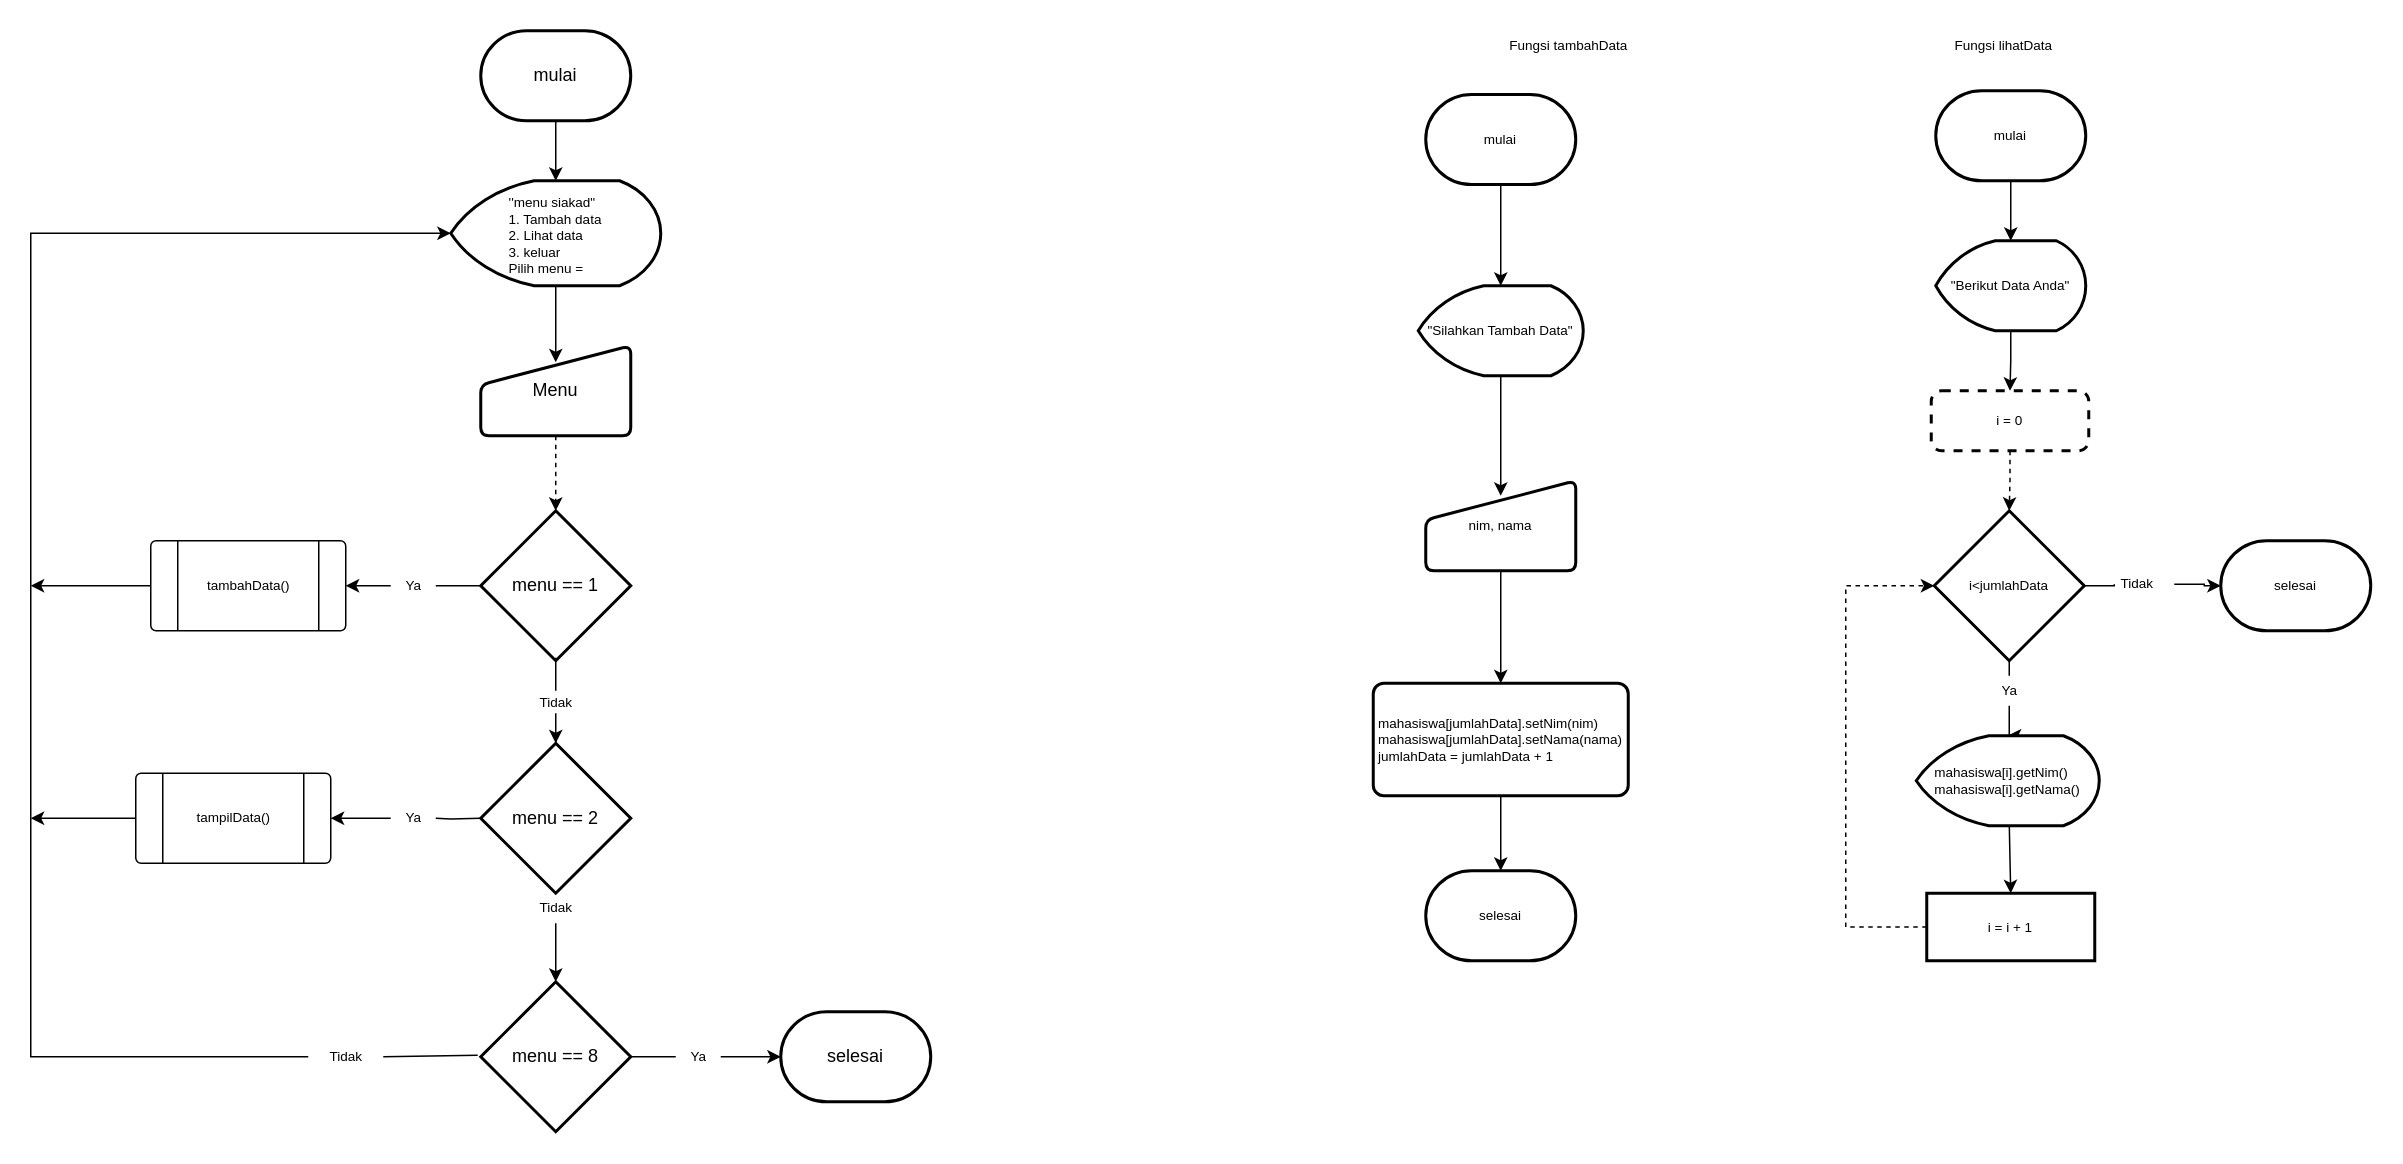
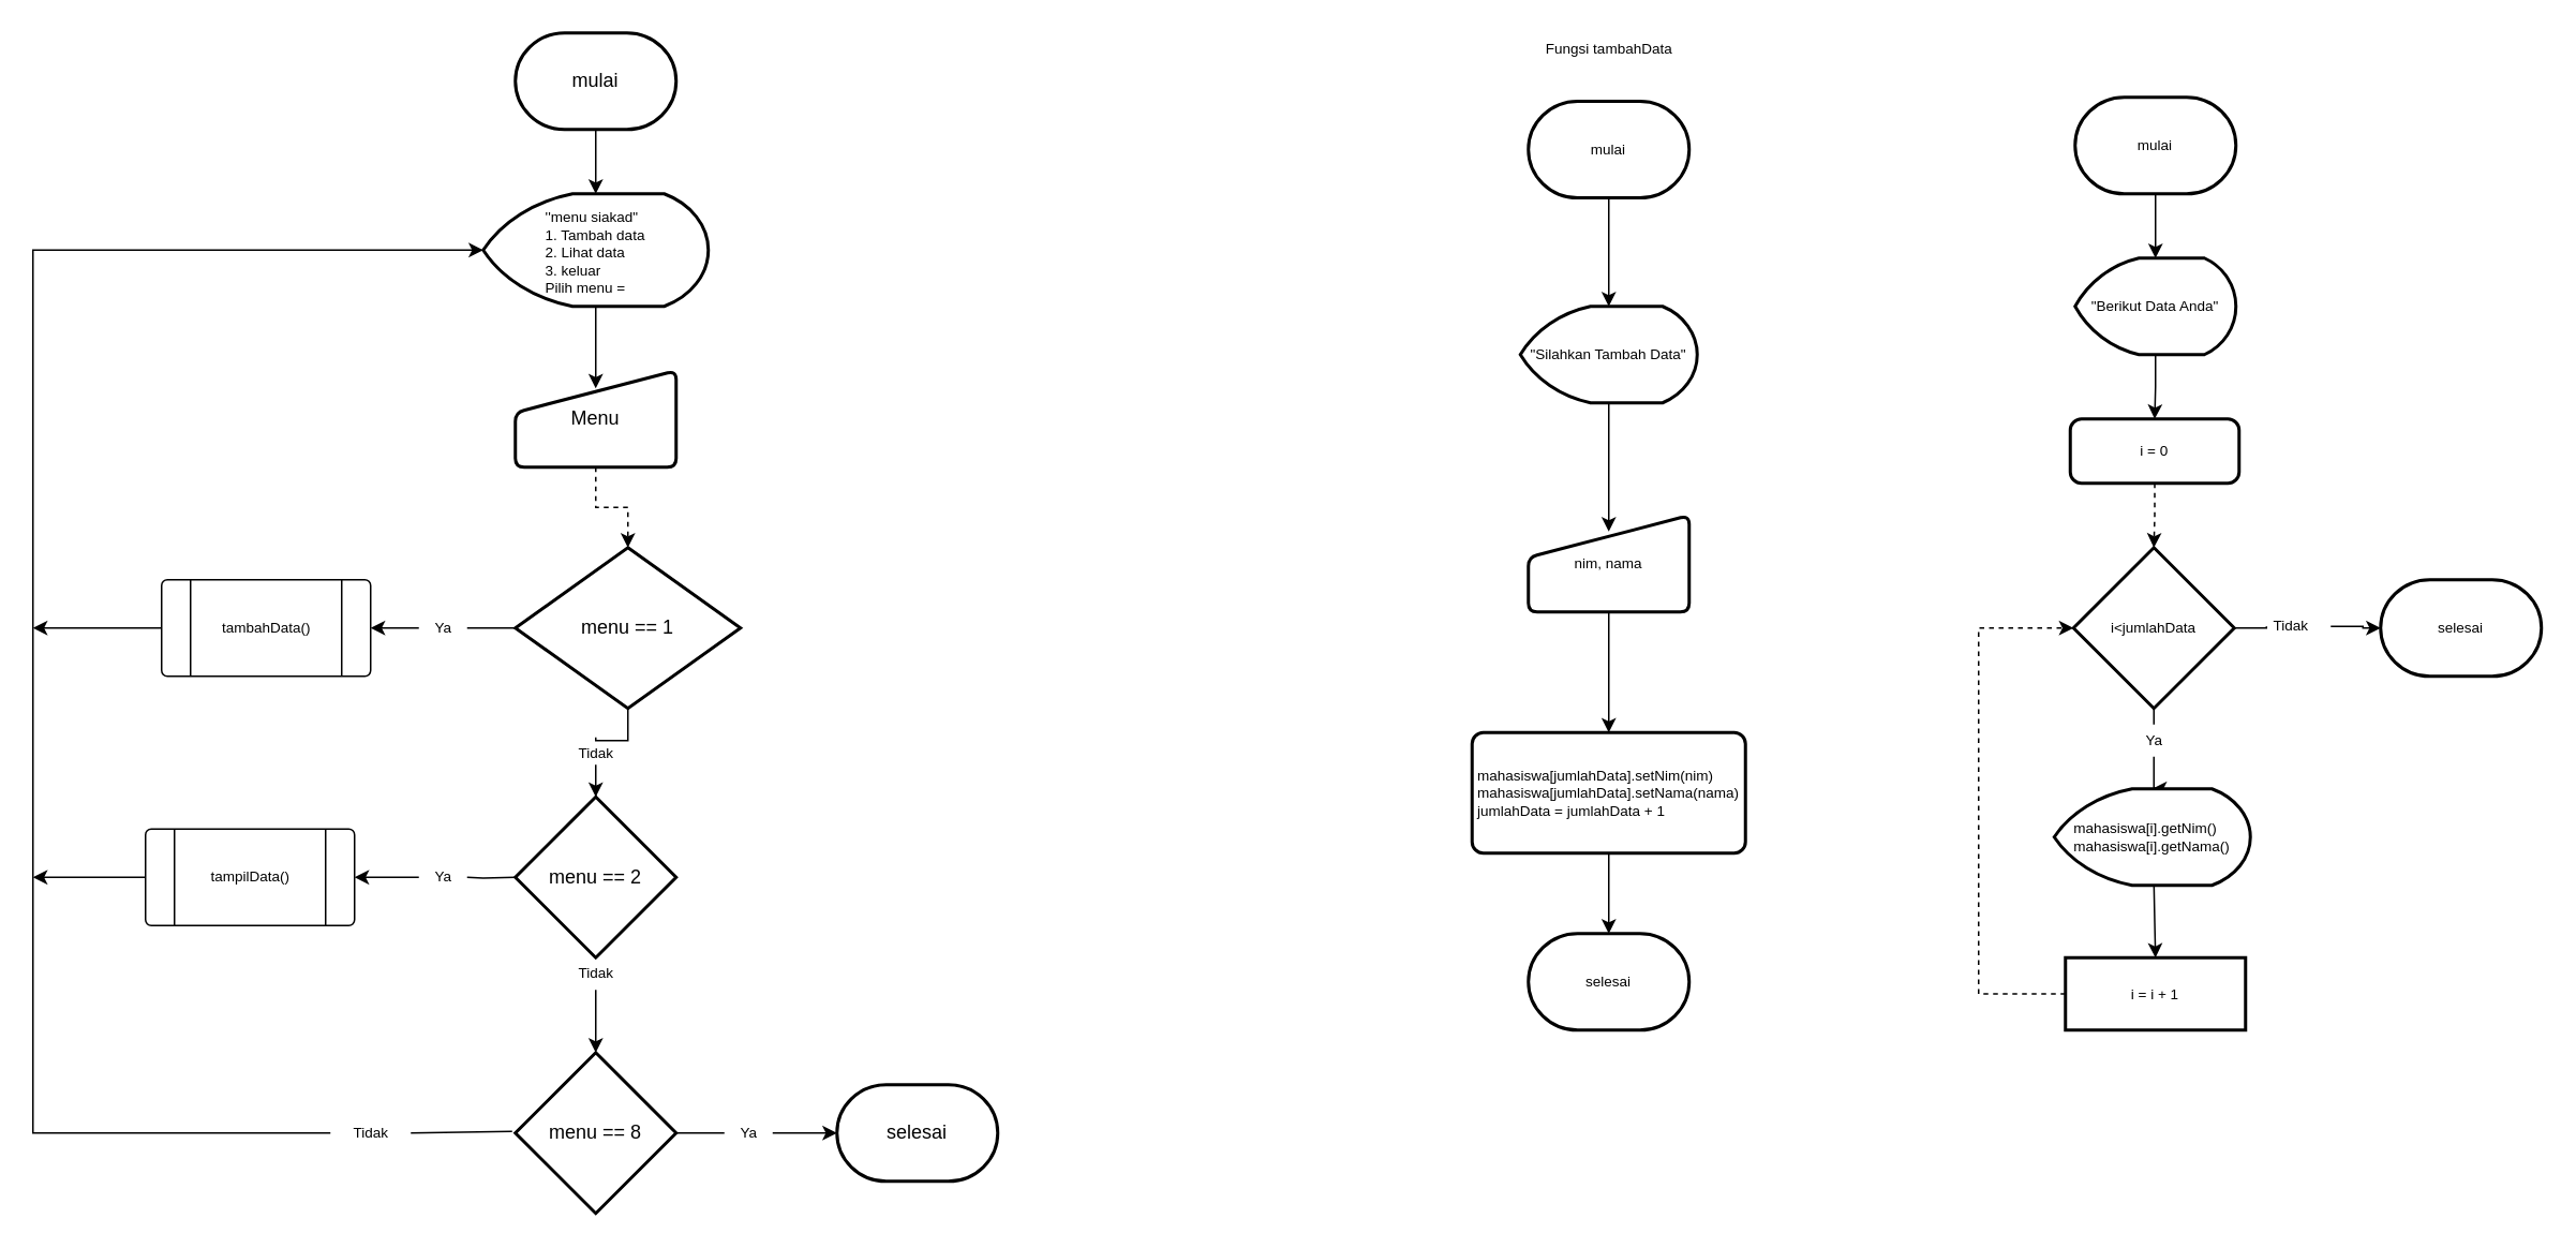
- <mxCell id="45" value="Fungsi tambahData" style="text;html=1;align=center;verticalAlign=middle;resizable=0;points=[];autosize=1;strokeColor=none;fillColor=none;fontSize=9;" parent="1" vertex="1"><mxGeometry x="995" y="20" width="100" height="20" as="geometry" /></mxCell>
+ <mxCell id="45" value="Fungsi tambahData" style="text;html=1;align=center;verticalAlign=middle;resizable=0;points=[];autosize=1;strokeColor=none;fillColor=none;fontSize=9;" parent="1" vertex="1"><mxGeometry x="950" y="20" width="100" height="20" as="geometry" /></mxCell>
- <mxCell id="46" value="Fungsi lihatData" style="text;html=1;align=center;verticalAlign=middle;resizable=0;points=[];autosize=1;strokeColor=none;fillColor=none;fontSize=9;" parent="1" vertex="1"><mxGeometry x="1290" y="20" width="90" height="20" as="geometry" /></mxCell>
- <mxCell id="52" value="i = 0" style="rounded=1;whiteSpace=wrap;html=1;absoluteArcSize=1;arcSize=14;strokeWidth=2;fontSize=9;dashed=1;" parent="1" vertex="1"><mxGeometry x="1287" y="260" width="105" height="40" as="geometry" /></mxCell>
+ <mxCell id="52" value="i = 0" style="rounded=1;whiteSpace=wrap;html=1;absoluteArcSize=1;arcSize=14;strokeWidth=2;fontSize=9;" parent="1" vertex="1"><mxGeometry x="1287" y="260" width="105" height="40" as="geometry" /></mxCell>
- <mxCell id="10" value="menu == 1" style="strokeWidth=2;html=1;shape=mxgraph.flowchart.decision;whiteSpace=wrap;" parent="1" vertex="1"><mxGeometry x="320" y="340" width="100" height="100" as="geometry" /></mxCell>
+ <mxCell id="10" value="menu == 1" style="strokeWidth=2;html=1;shape=mxgraph.flowchart.decision;whiteSpace=wrap;" parent="1" vertex="1"><mxGeometry x="320" y="340" width="140" height="100" as="geometry" /></mxCell>
